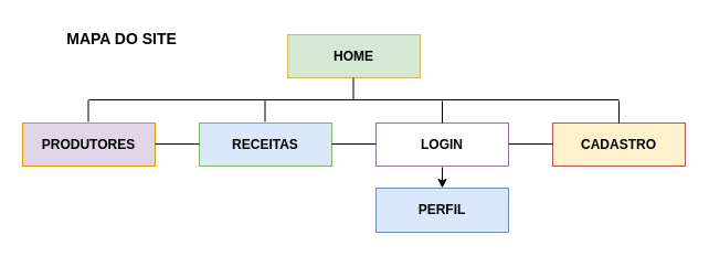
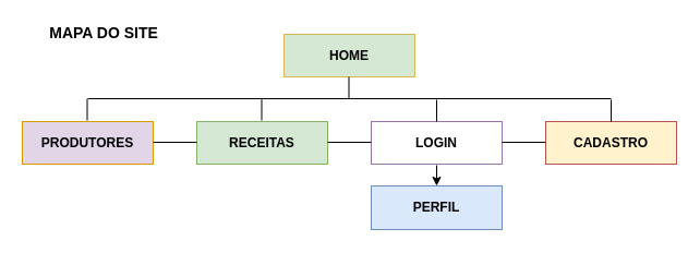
- <mxCell id="18" value="&lt;b&gt;&lt;font style=&quot;font-size: 14px&quot;&gt;MAPA DO SITE&lt;/font&gt;&lt;/b&gt;" style="text;html=1;strokeColor=none;fillColor=none;align=center;verticalAlign=middle;whiteSpace=wrap;rounded=0;" parent="1" vertex="1"><mxGeometry x="55" y="25" width="110" height="20" as="geometry" /></mxCell>
+ <mxCell id="18" value="&lt;b&gt;&lt;font style=&quot;font-size: 14px&quot;&gt;MAPA DO SITE&lt;/font&gt;&lt;/b&gt;" style="text;html=1;strokeColor=none;fillColor=none;align=center;verticalAlign=middle;whiteSpace=wrap;rounded=0;" parent="1" vertex="1"><mxGeometry x="40" y="20" width="110" height="20" as="geometry" /></mxCell>
- <mxCell id="3" value="&lt;b&gt;RECEITAS&lt;/b&gt;" style="rounded=0;whiteSpace=wrap;html=1;fillColor=#dae8fc;strokeColor=#82b366;" parent="1" vertex="1"><mxGeometry x="180" y="111" width="120" height="39" as="geometry" /></mxCell>
+ <mxCell id="3" value="&lt;b&gt;RECEITAS&lt;/b&gt;" style="rounded=0;whiteSpace=wrap;html=1;fillColor=#d5e8d4;strokeColor=#82b366;" parent="1" vertex="1"><mxGeometry x="180" y="111" width="120" height="39" as="geometry" /></mxCell>
